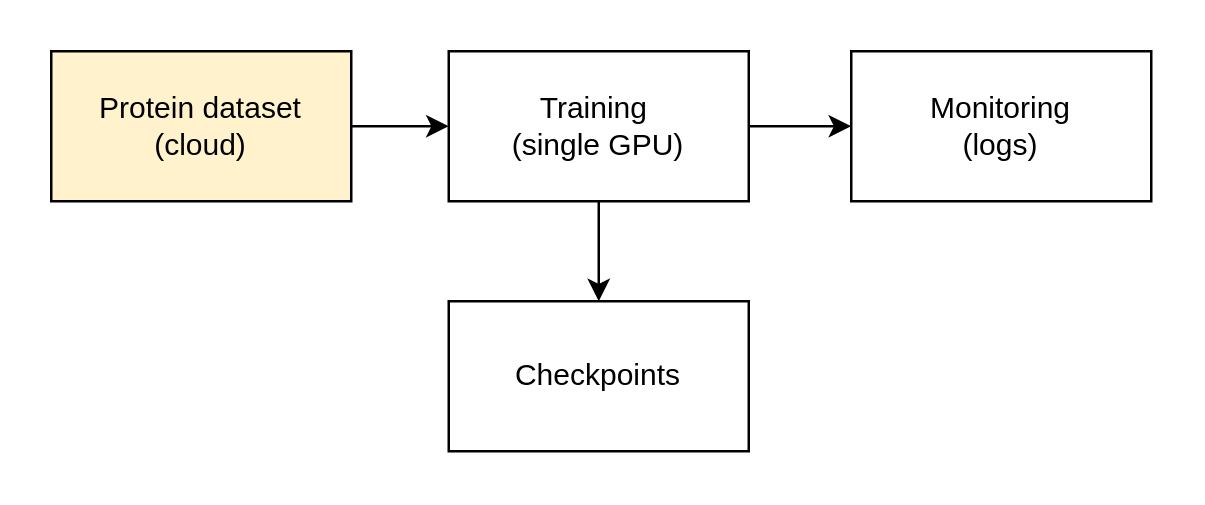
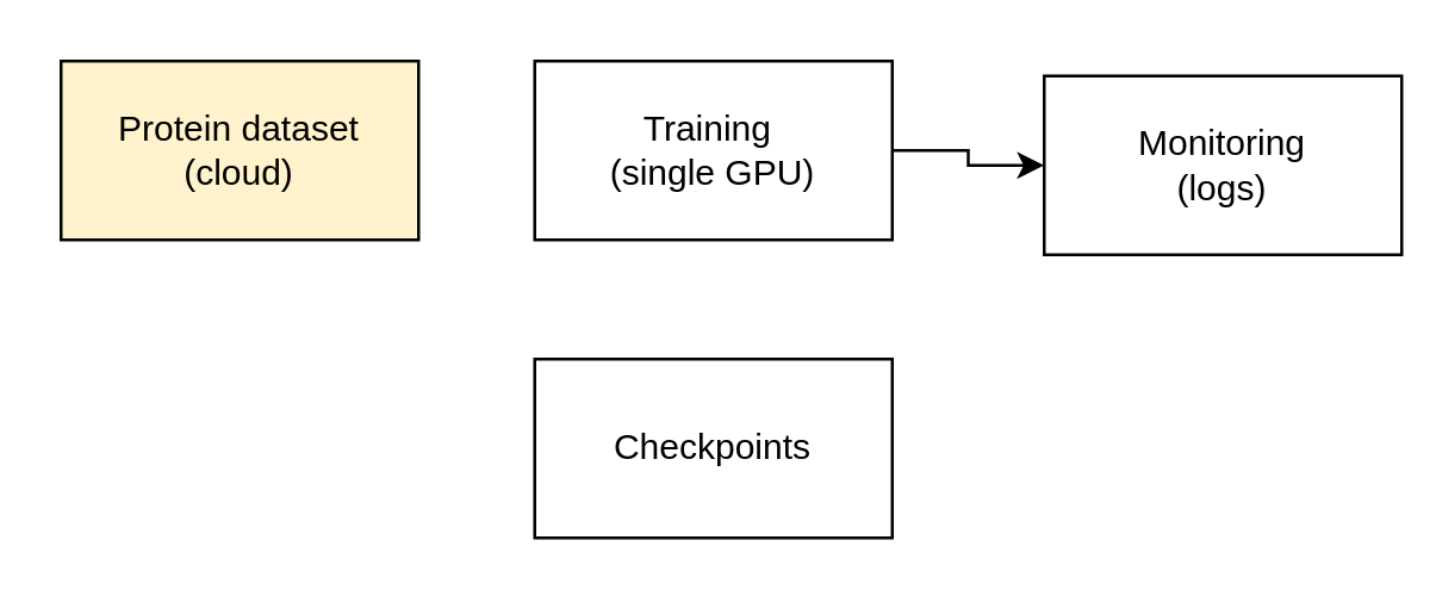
- <mxCell id="2" value="" style="edgeStyle=orthogonalEdgeStyle;rounded=0;orthogonalLoop=1;jettySize=auto;html=1;" edge="1" parent="1" source="3" target="6"><mxGeometry relative="1" as="geometry" /></mxCell>
- <mxCell id="7" value="Monitoring&lt;div&gt;(logs)&lt;/div&gt;" style="whiteSpace=wrap;html=1;rounded=0;" vertex="1" parent="1"><mxGeometry x="340" y="20" width="120" height="60" as="geometry" /></mxCell>
+ <mxCell id="7" value="Monitoring&lt;div&gt;(logs)&lt;/div&gt;" style="whiteSpace=wrap;html=1;rounded=0;" vertex="1" parent="1"><mxGeometry x="350" y="25" width="120" height="60" as="geometry" /></mxCell>
- <mxCell id="5" value="" style="edgeStyle=orthogonalEdgeStyle;rounded=0;orthogonalLoop=1;jettySize=auto;html=1;" edge="1" parent="1" source="6" target="8"><mxGeometry relative="1" as="geometry" /></mxCell>
